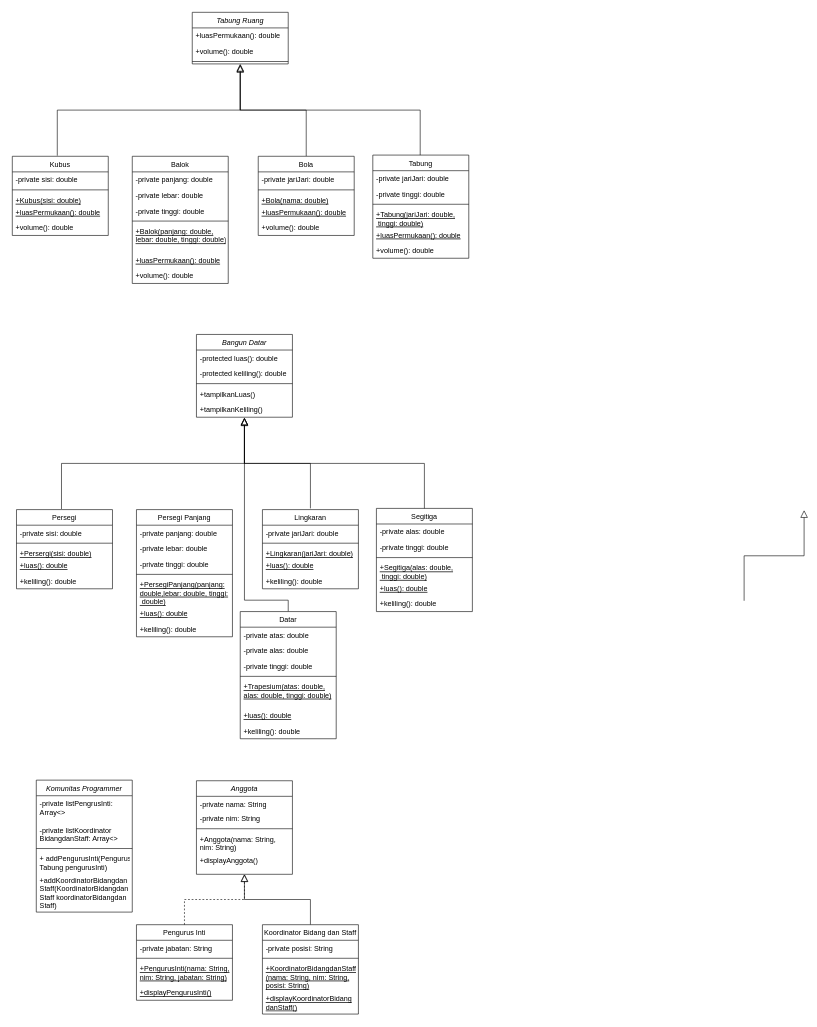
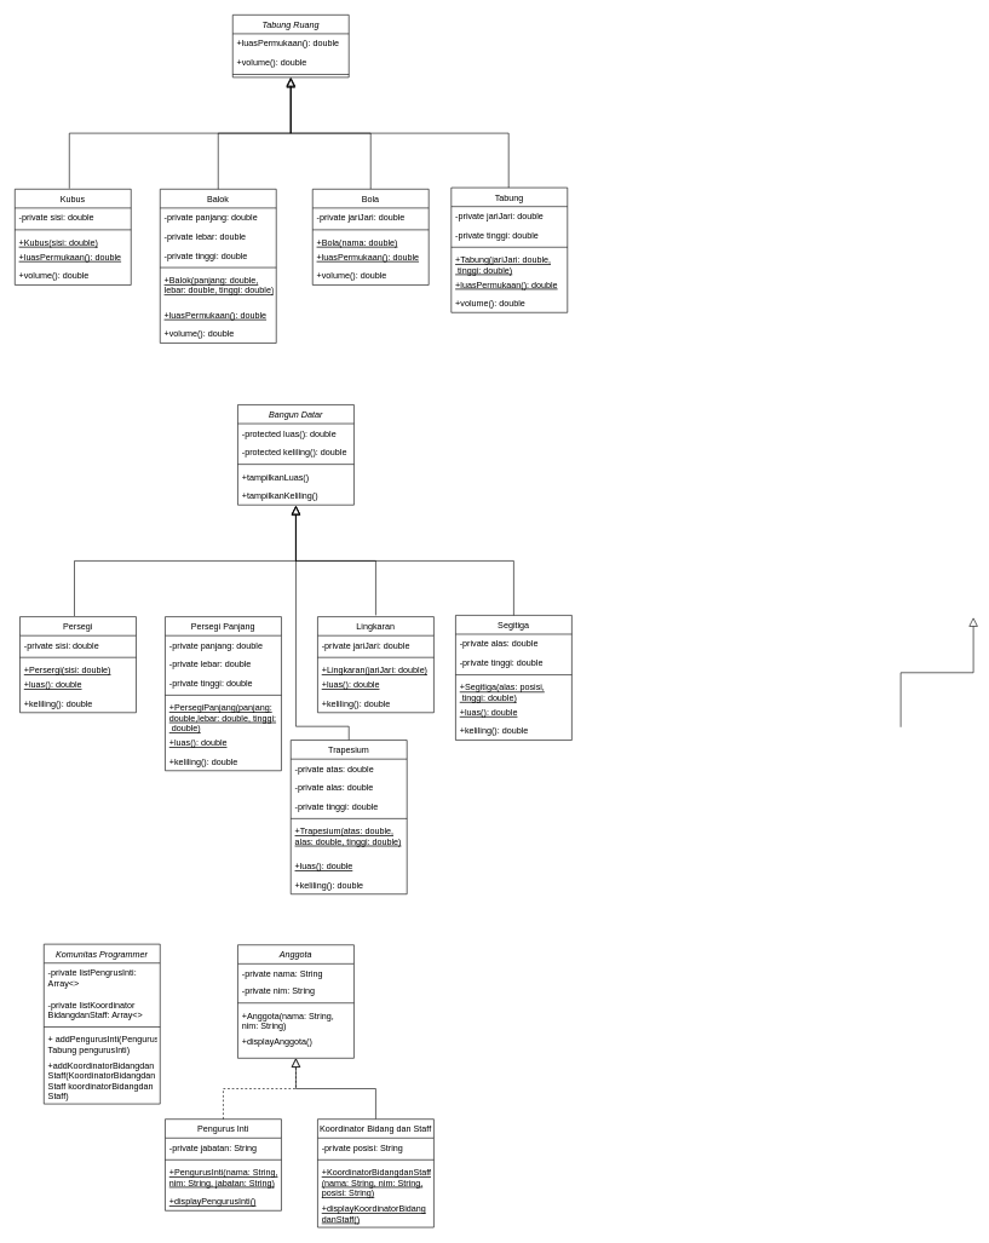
+ <mxCell id="14" value="" style="endArrow=block;endSize=10;endFill=0;shadow=0;strokeWidth=1;rounded=0;edgeStyle=elbowEdgeStyle;elbow=vertical;" parent="1" source="6" target="2" edge="1"><mxGeometry width="160" relative="1" as="geometry"><mxPoint x="300" y="103" as="sourcePoint" /><mxPoint x="300" y="103" as="targetPoint" /></mxGeometry></mxCell>
- <mxCell id="64" value="+Segitiga(alas: double,&#10; tinggi: double)" style="text;align=left;verticalAlign=top;spacingLeft=4;spacingRight=4;overflow=hidden;rotatable=0;points=[[0,0.5],[1,0.5]];portConstraint=eastwest;fontStyle=4" parent="60" vertex="1"><mxGeometry y="86" width="160" height="34" as="geometry" /></mxCell>
+ <mxCell id="64" value="+Segitiga(alas: posisi,&#10; tinggi: double)" style="text;align=left;verticalAlign=top;spacingLeft=4;spacingRight=4;overflow=hidden;rotatable=0;points=[[0,0.5],[1,0.5]];portConstraint=eastwest;fontStyle=4" parent="60" vertex="1"><mxGeometry y="86" width="160" height="34" as="geometry" /></mxCell>
- <mxCell id="75" value="Datar" style="swimlane;fontStyle=0;align=center;verticalAlign=top;childLayout=stackLayout;horizontal=1;startSize=26;horizontalStack=0;resizeParent=1;resizeLast=0;collapsible=1;marginBottom=0;rounded=0;shadow=0;strokeWidth=1;" parent="1" vertex="1"><mxGeometry x="400" y="1019" width="160" height="212" as="geometry"><mxRectangle x="130" y="380" width="160" height="26" as="alternateBounds" /></mxGeometry></mxCell>
+ <mxCell id="75" value="Trapesium" style="swimlane;fontStyle=0;align=center;verticalAlign=top;childLayout=stackLayout;horizontal=1;startSize=26;horizontalStack=0;resizeParent=1;resizeLast=0;collapsible=1;marginBottom=0;rounded=0;shadow=0;strokeWidth=1;" parent="1" vertex="1"><mxGeometry x="400" y="1019" width="160" height="212" as="geometry"><mxRectangle x="130" y="380" width="160" height="26" as="alternateBounds" /></mxGeometry></mxCell>
